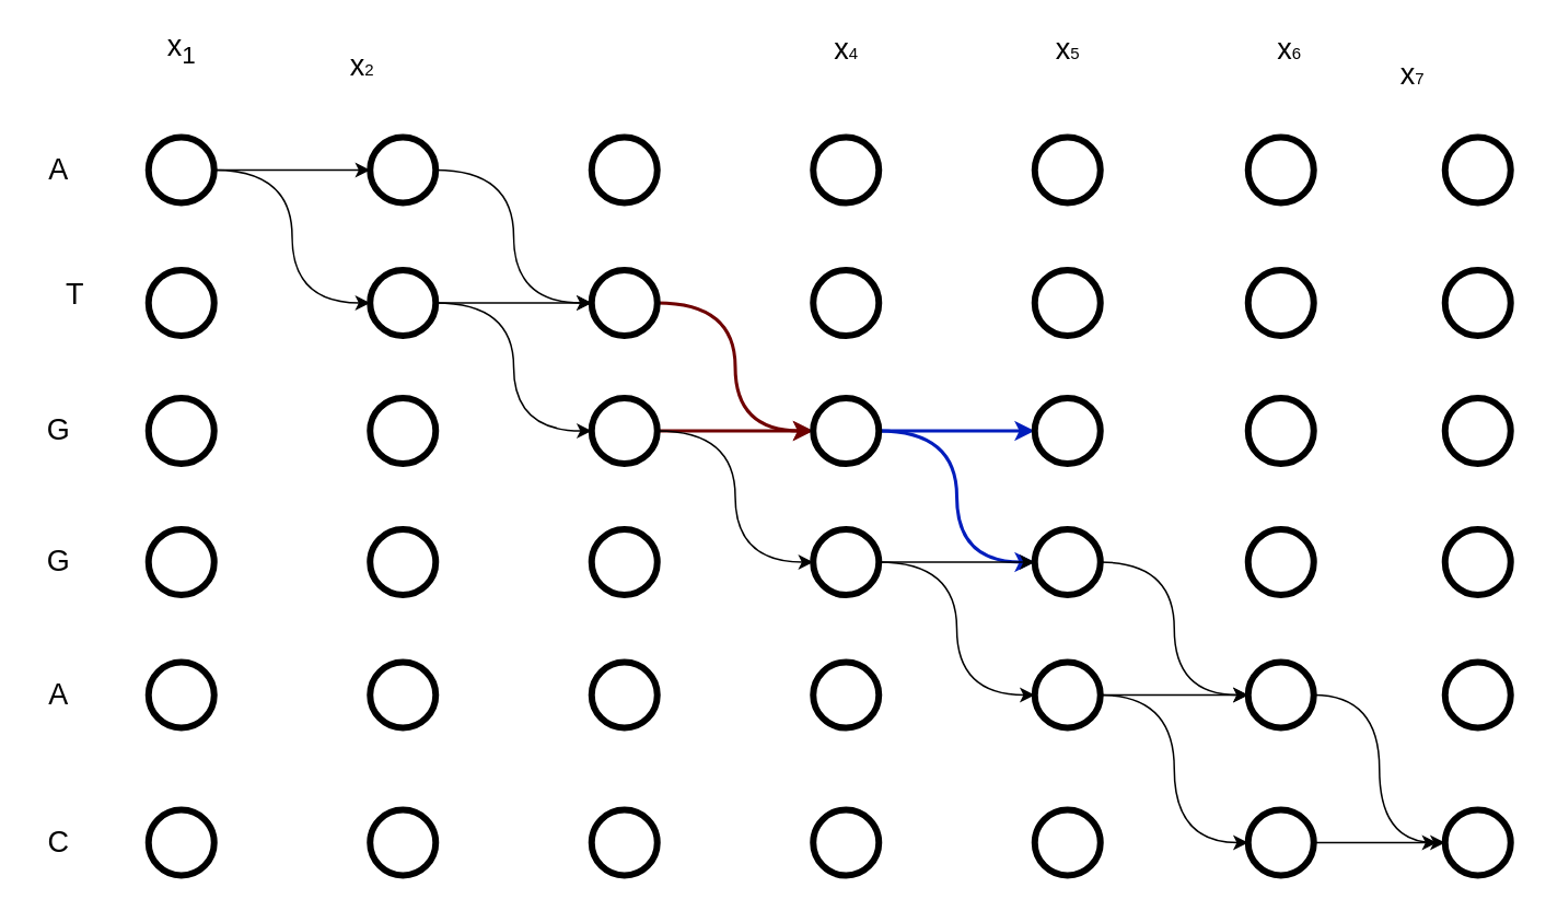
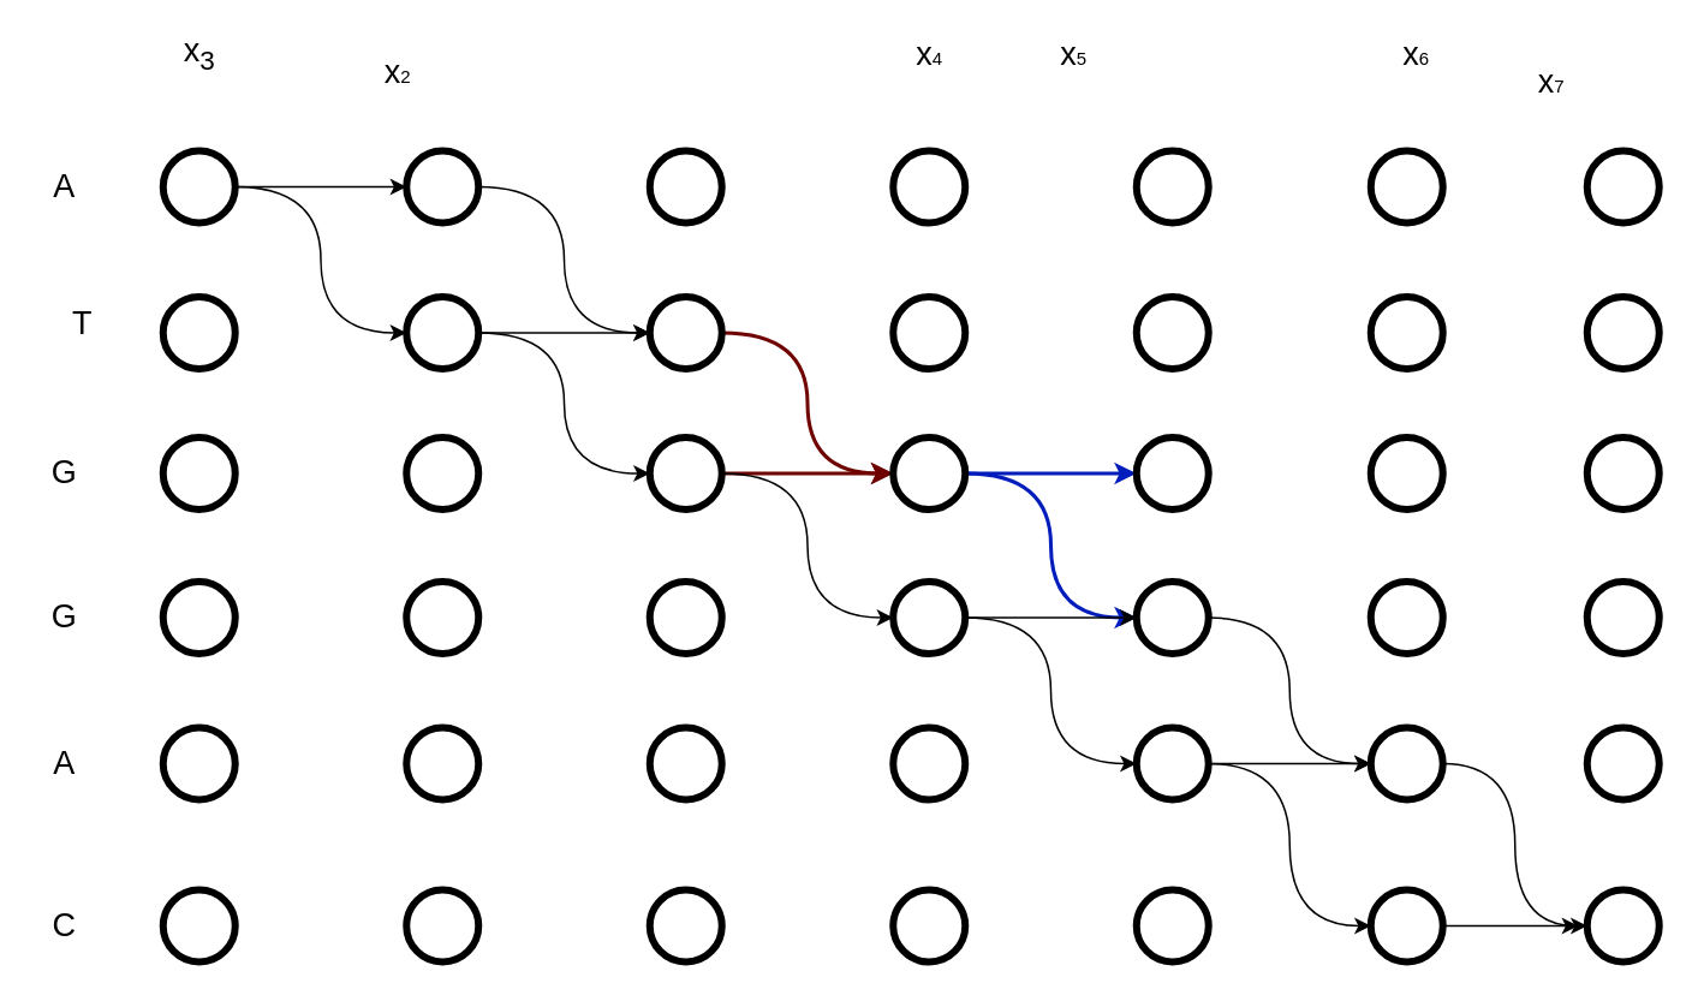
- <mxCell id="67" value="&lt;font style=&quot;font-size: 18px&quot;&gt;x&lt;sub&gt;1&lt;/sub&gt;&lt;/font&gt;" style="text;html=1;resizable=0;autosize=1;align=center;verticalAlign=middle;points=[];fillColor=none;strokeColor=none;rounded=0;fontColor=#000000;" parent="1" vertex="1"><mxGeometry x="95" y="20" width="30" height="20" as="geometry" /></mxCell>
+ <mxCell id="67" value="&lt;font style=&quot;font-size: 18px&quot;&gt;x&lt;sub&gt;3&lt;/sub&gt;&lt;/font&gt;" style="text;html=1;resizable=0;autosize=1;align=center;verticalAlign=middle;points=[];fillColor=none;strokeColor=none;rounded=0;fontColor=#000000;" parent="1" vertex="1"><mxGeometry x="95" y="20" width="30" height="20" as="geometry" /></mxCell>
- <mxCell id="70" value="&lt;span style=&quot;font-size: 18px&quot;&gt;x&lt;/span&gt;&lt;span style=&quot;font-size: 10px&quot;&gt;5&lt;/span&gt;" style="text;html=1;resizable=0;autosize=1;align=center;verticalAlign=middle;points=[];fillColor=none;strokeColor=none;rounded=0;fontColor=#000000;" parent="1" vertex="1"><mxGeometry x="635" y="20" width="30" height="20" as="geometry" /></mxCell>
+ <mxCell id="70" value="&lt;span style=&quot;font-size: 18px&quot;&gt;x&lt;/span&gt;&lt;span style=&quot;font-size: 10px&quot;&gt;5&lt;/span&gt;" style="text;html=1;resizable=0;autosize=1;align=center;verticalAlign=middle;points=[];fillColor=none;strokeColor=none;rounded=0;fontColor=#000000;" parent="1" vertex="1"><mxGeometry x="580" y="20" width="30" height="20" as="geometry" /></mxCell>
